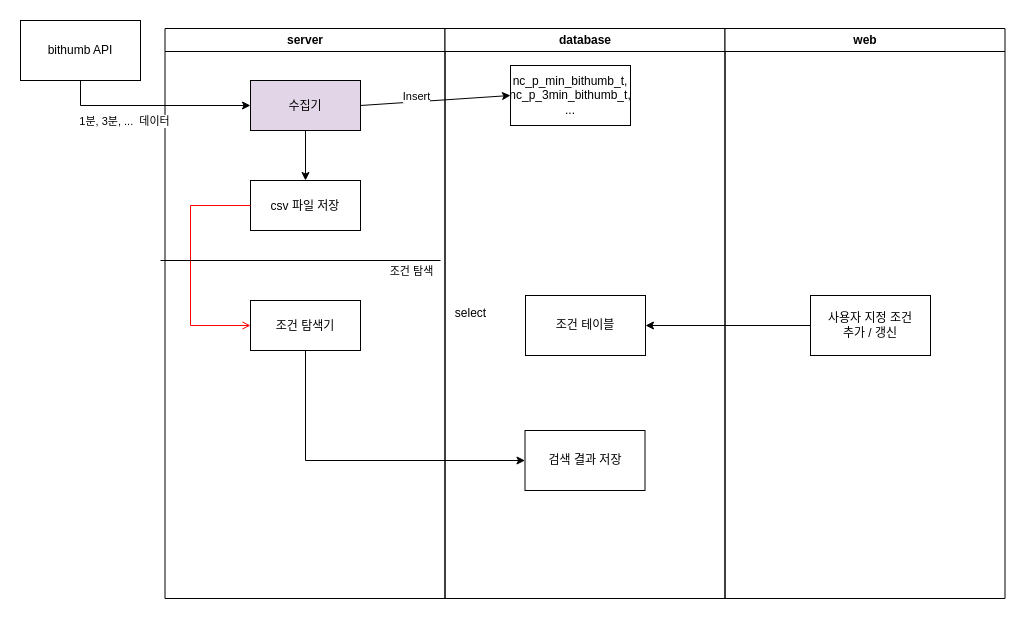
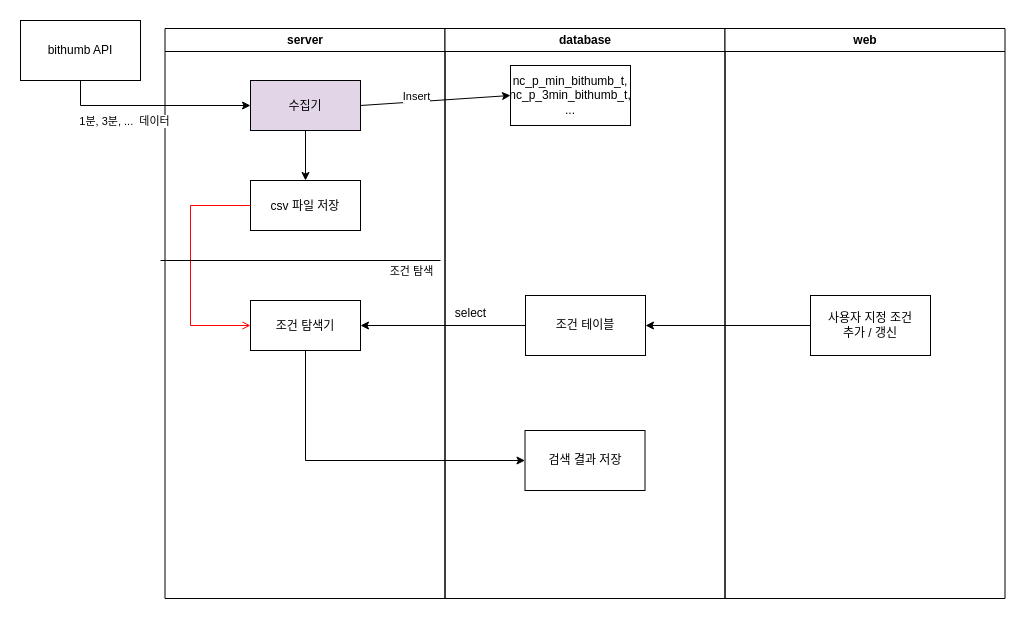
+ <mxCell id="24" value="" style="endArrow=classic;html=1;rounded=0;entryX=1;entryY=0.5;entryDx=0;entryDy=0;exitX=0;exitY=0.5;exitDx=0;exitDy=0;" edge="1" parent="1" source="10" target="5"><mxGeometry width="50" height="50" relative="1" as="geometry"><mxPoint x="560" y="350" as="sourcePoint" /><mxPoint x="610" y="300" as="targetPoint" /></mxGeometry></mxCell>
